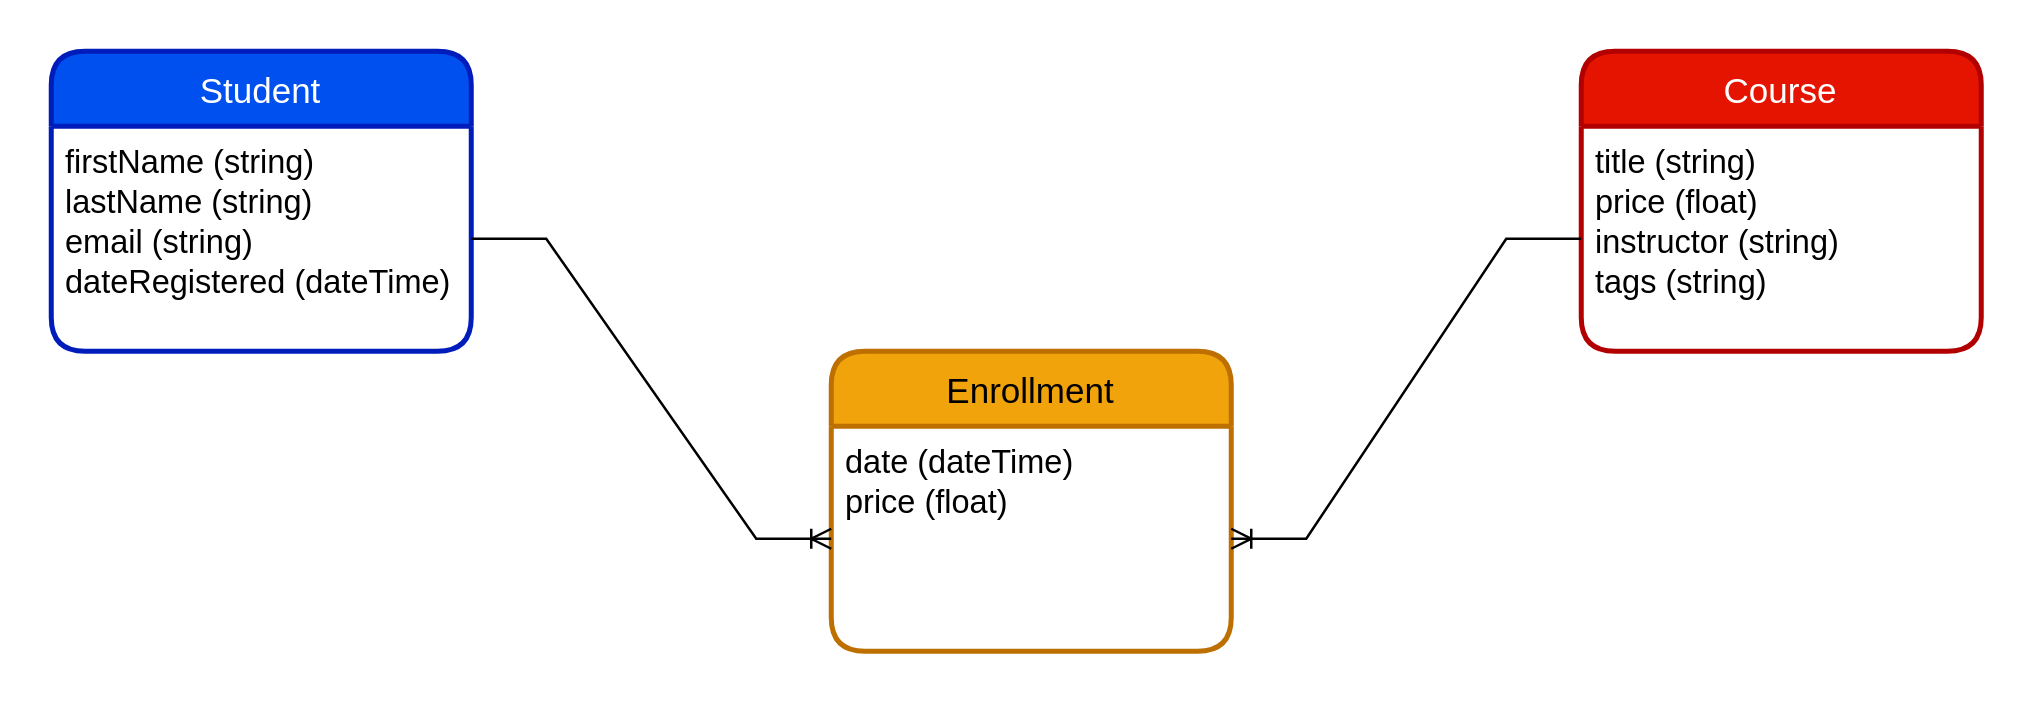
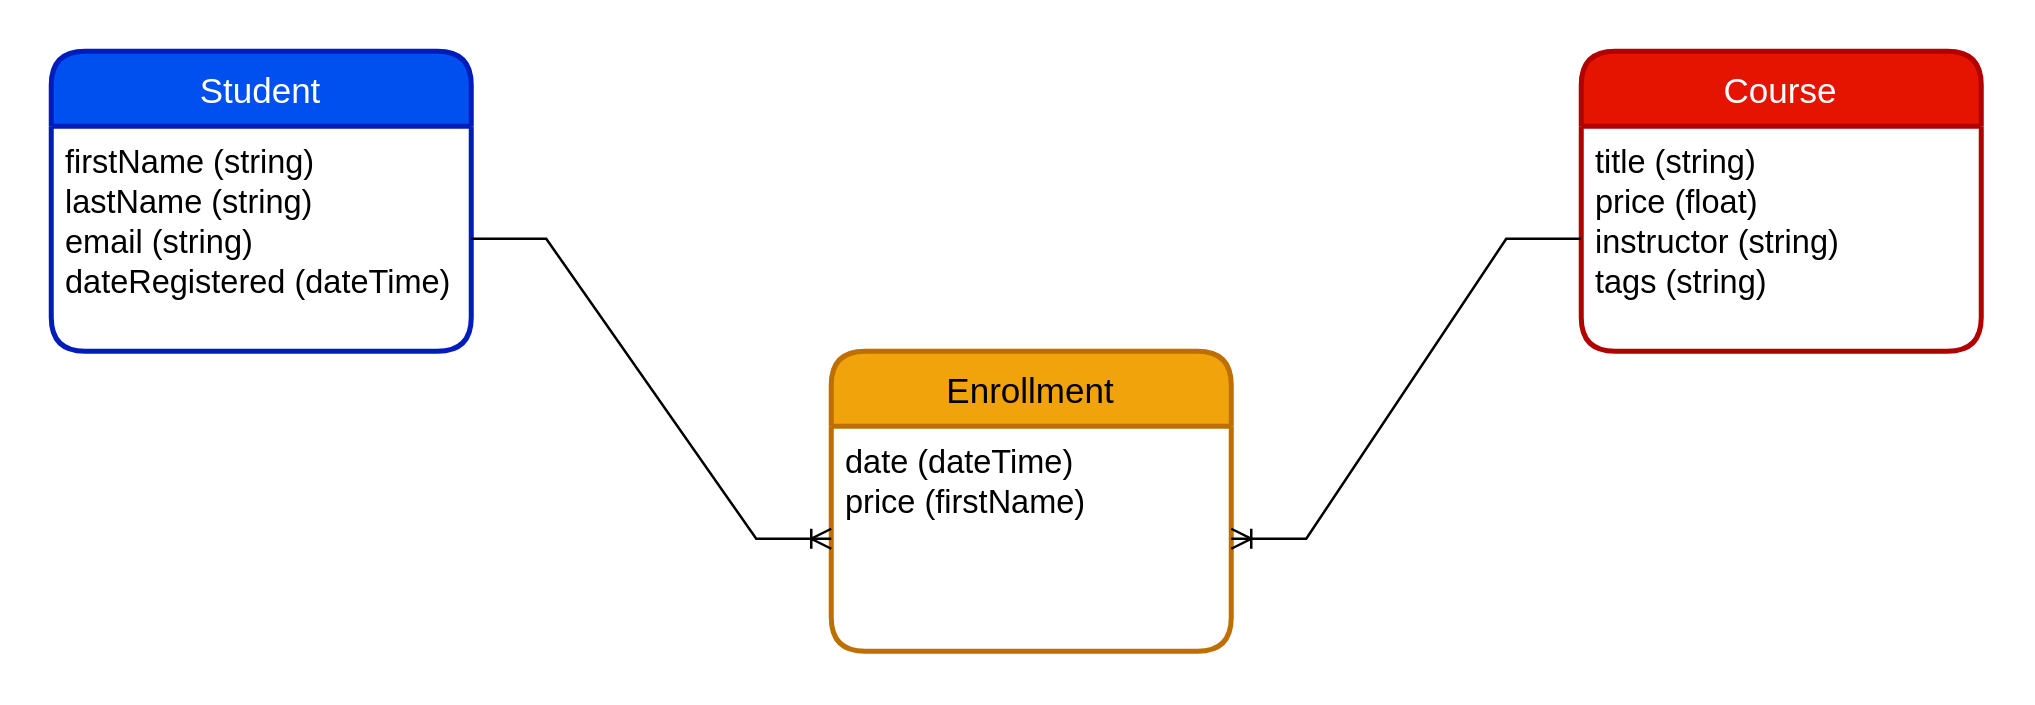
- <mxCell id="7" value="date (dateTime)&#10;price (float)" style="align=left;strokeColor=none;fillColor=none;spacingLeft=4;fontSize=13;verticalAlign=top;resizable=0;rotatable=0;part=1;" parent="6" vertex="1"><mxGeometry y="30" width="160" height="90" as="geometry" /></mxCell>
+ <mxCell id="7" value="date (dateTime)&#10;price (firstName)" style="align=left;strokeColor=none;fillColor=none;spacingLeft=4;fontSize=13;verticalAlign=top;resizable=0;rotatable=0;part=1;" parent="6" vertex="1"><mxGeometry y="30" width="160" height="90" as="geometry" /></mxCell>
